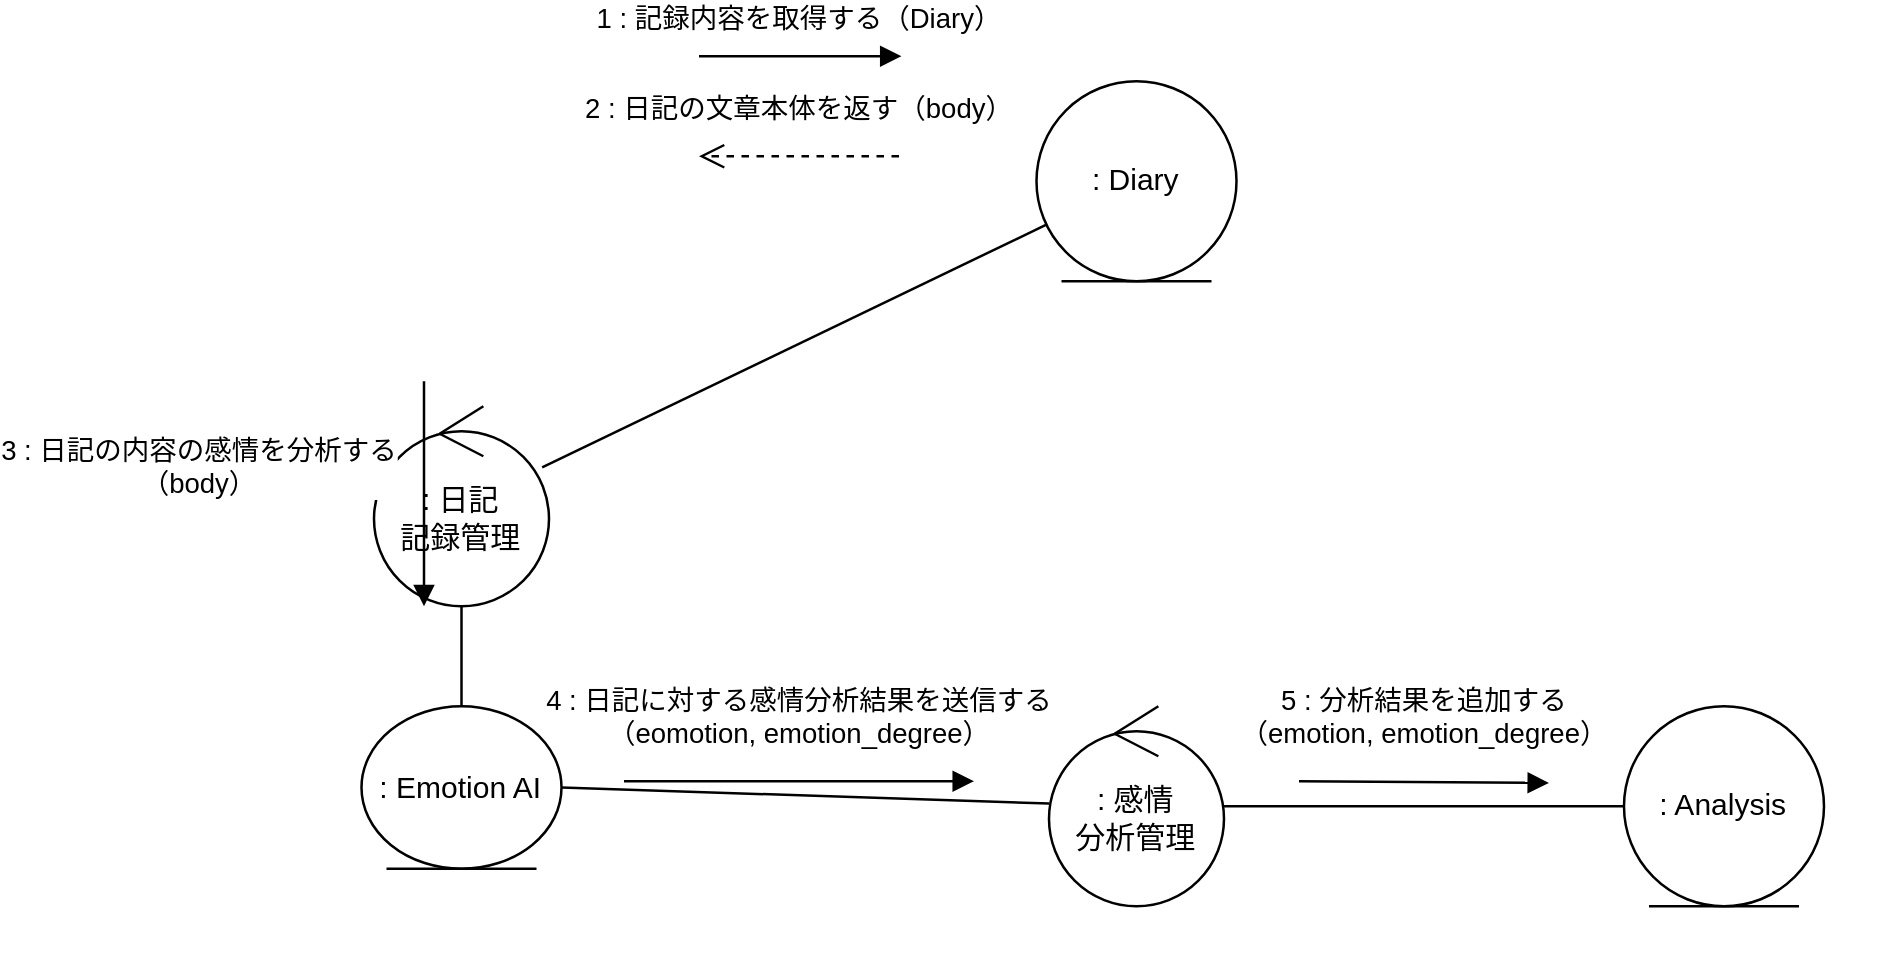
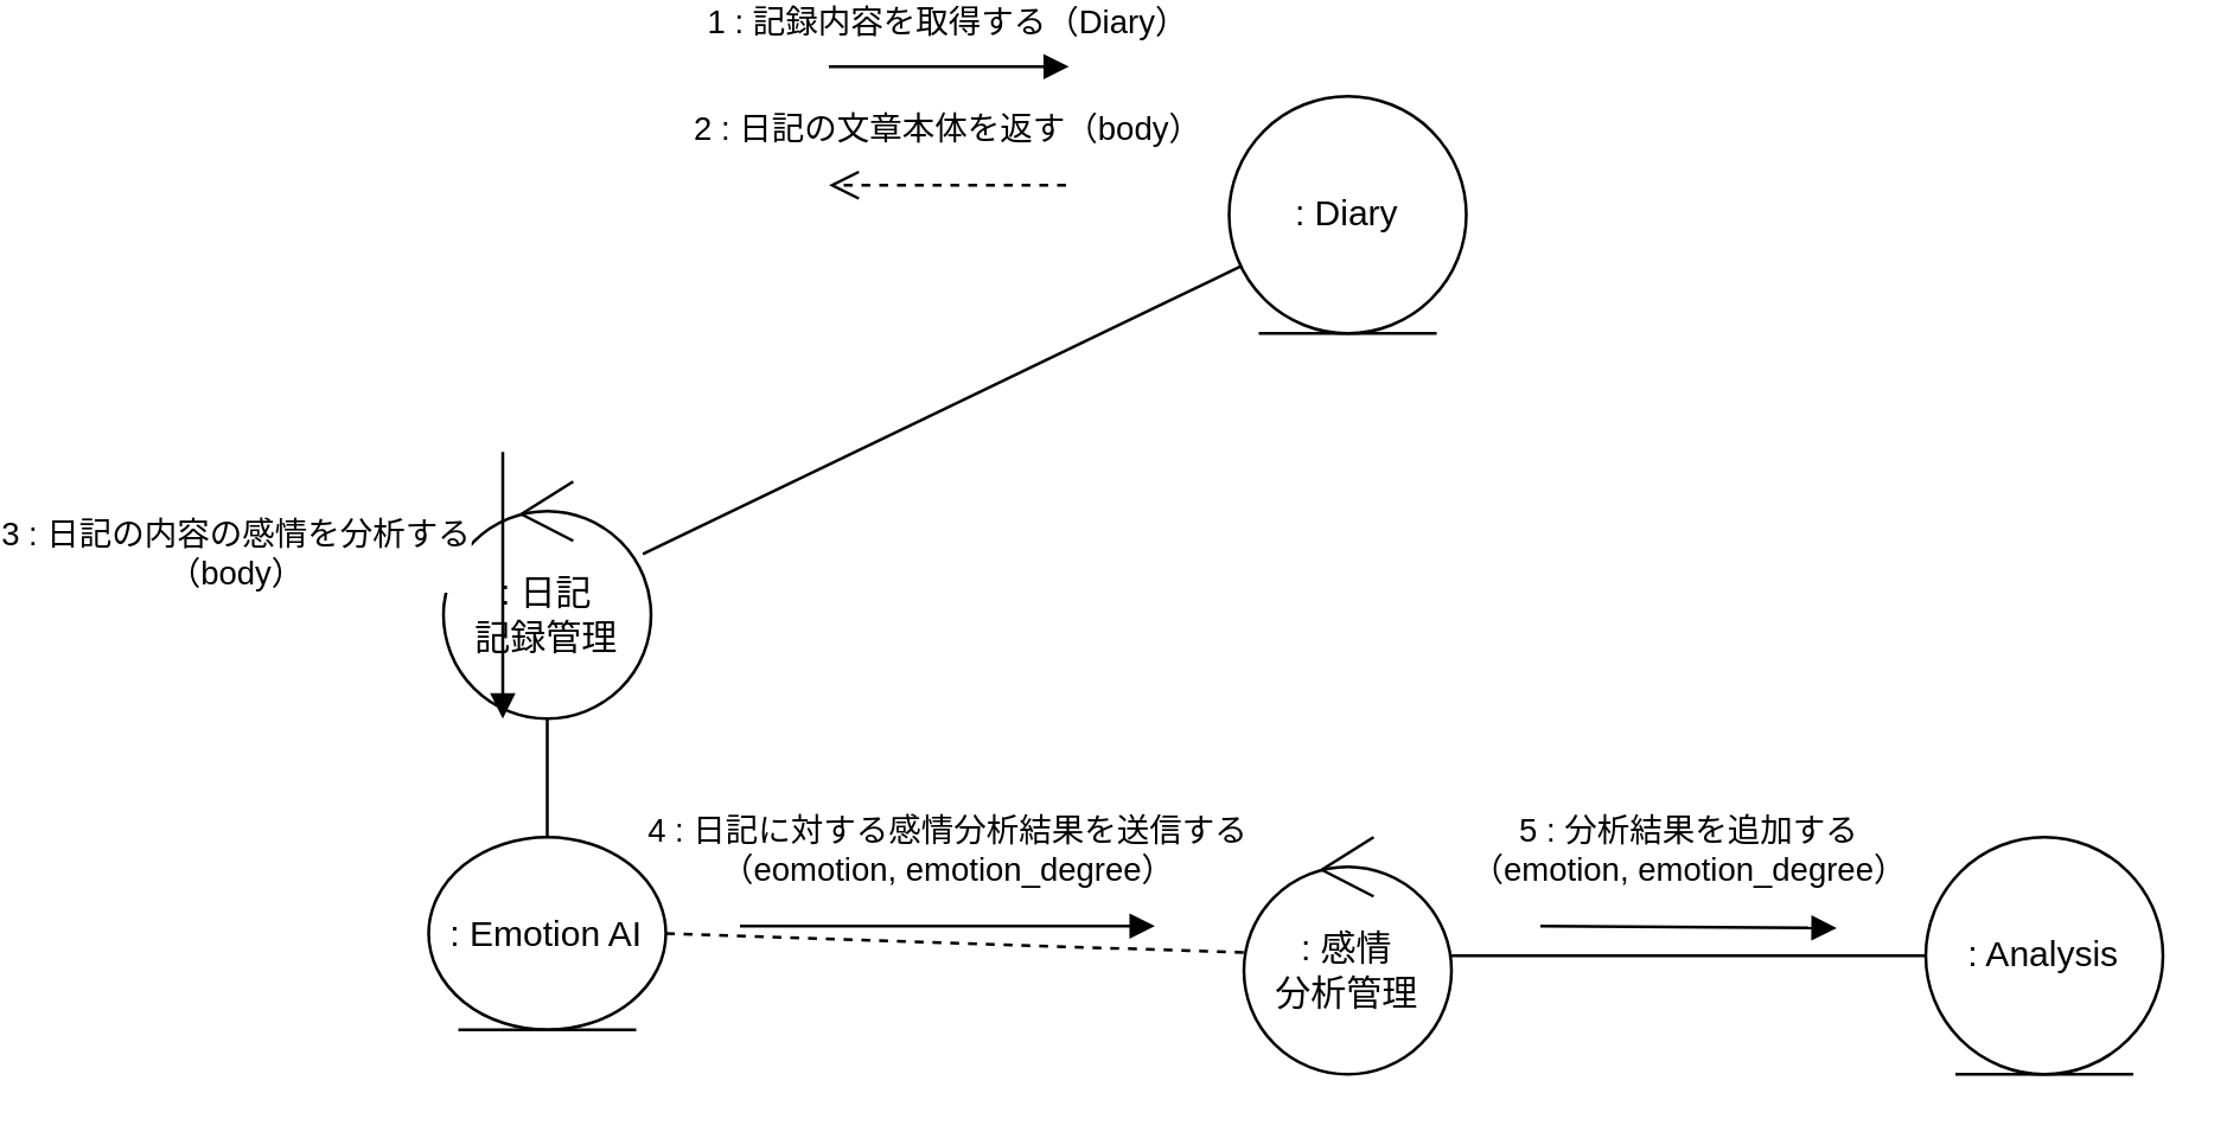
- <mxCell id="2" style="edgeStyle=none;html=1;rounded=0;endArrow=none;endFill=0;exitX=1;exitY=0.5;exitDx=0;exitDy=0;" parent="1" source="15" target="12" edge="1"><mxGeometry relative="1" as="geometry"><mxPoint x="75" y="320" as="sourcePoint" /></mxGeometry></mxCell>
+ <mxCell id="2" style="edgeStyle=none;html=1;rounded=0;endArrow=none;endFill=0;exitX=1;exitY=0.5;exitDx=0;exitDy=0;dashed=1;" parent="1" source="15" target="12" edge="1"><mxGeometry relative="1" as="geometry"><mxPoint x="75" y="320" as="sourcePoint" /></mxGeometry></mxCell>
